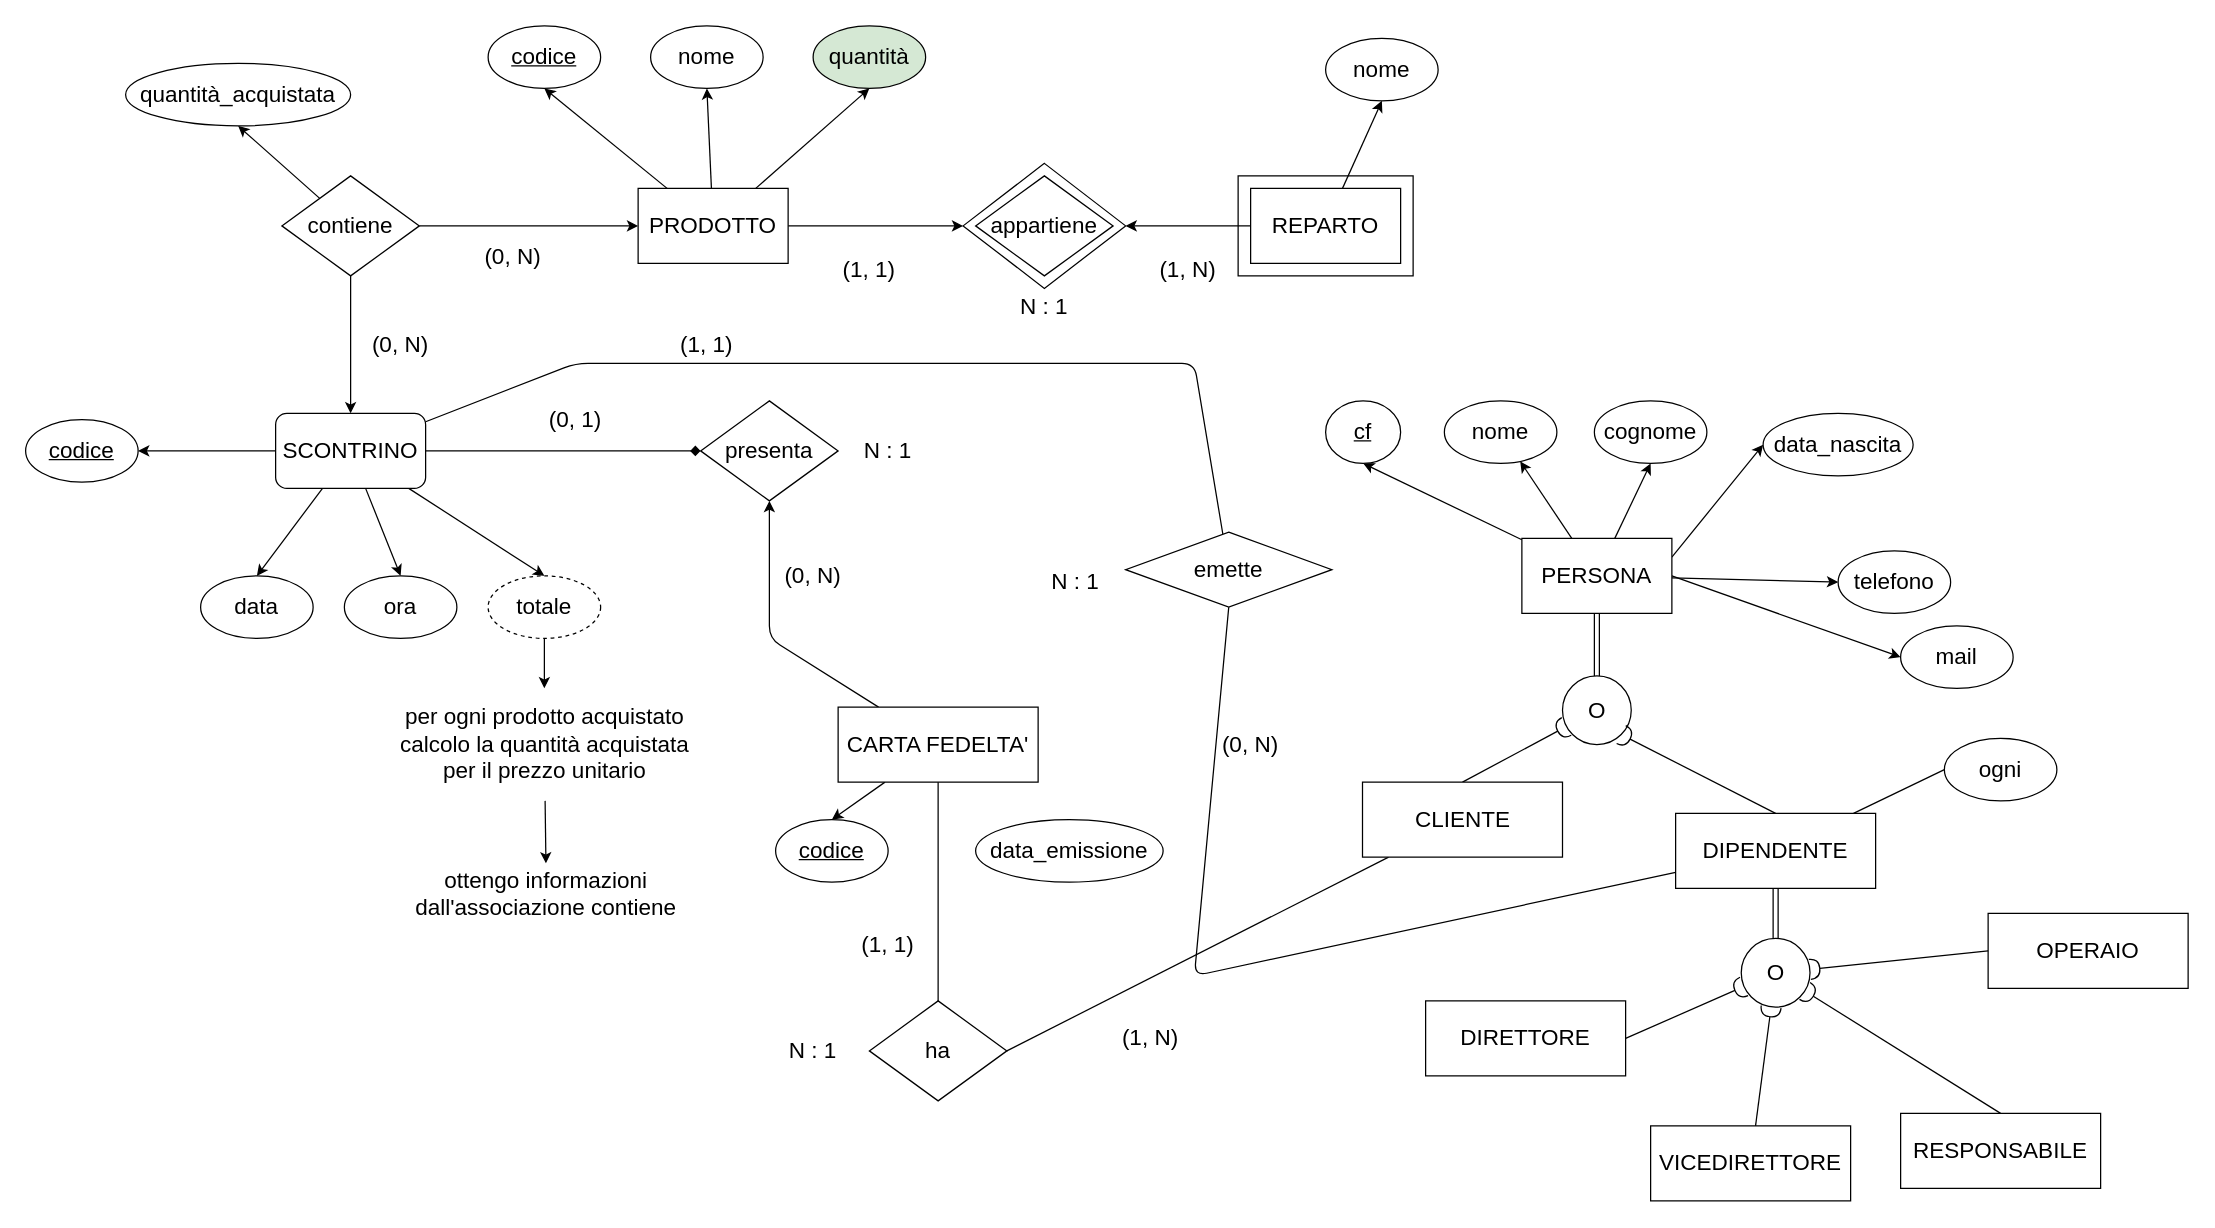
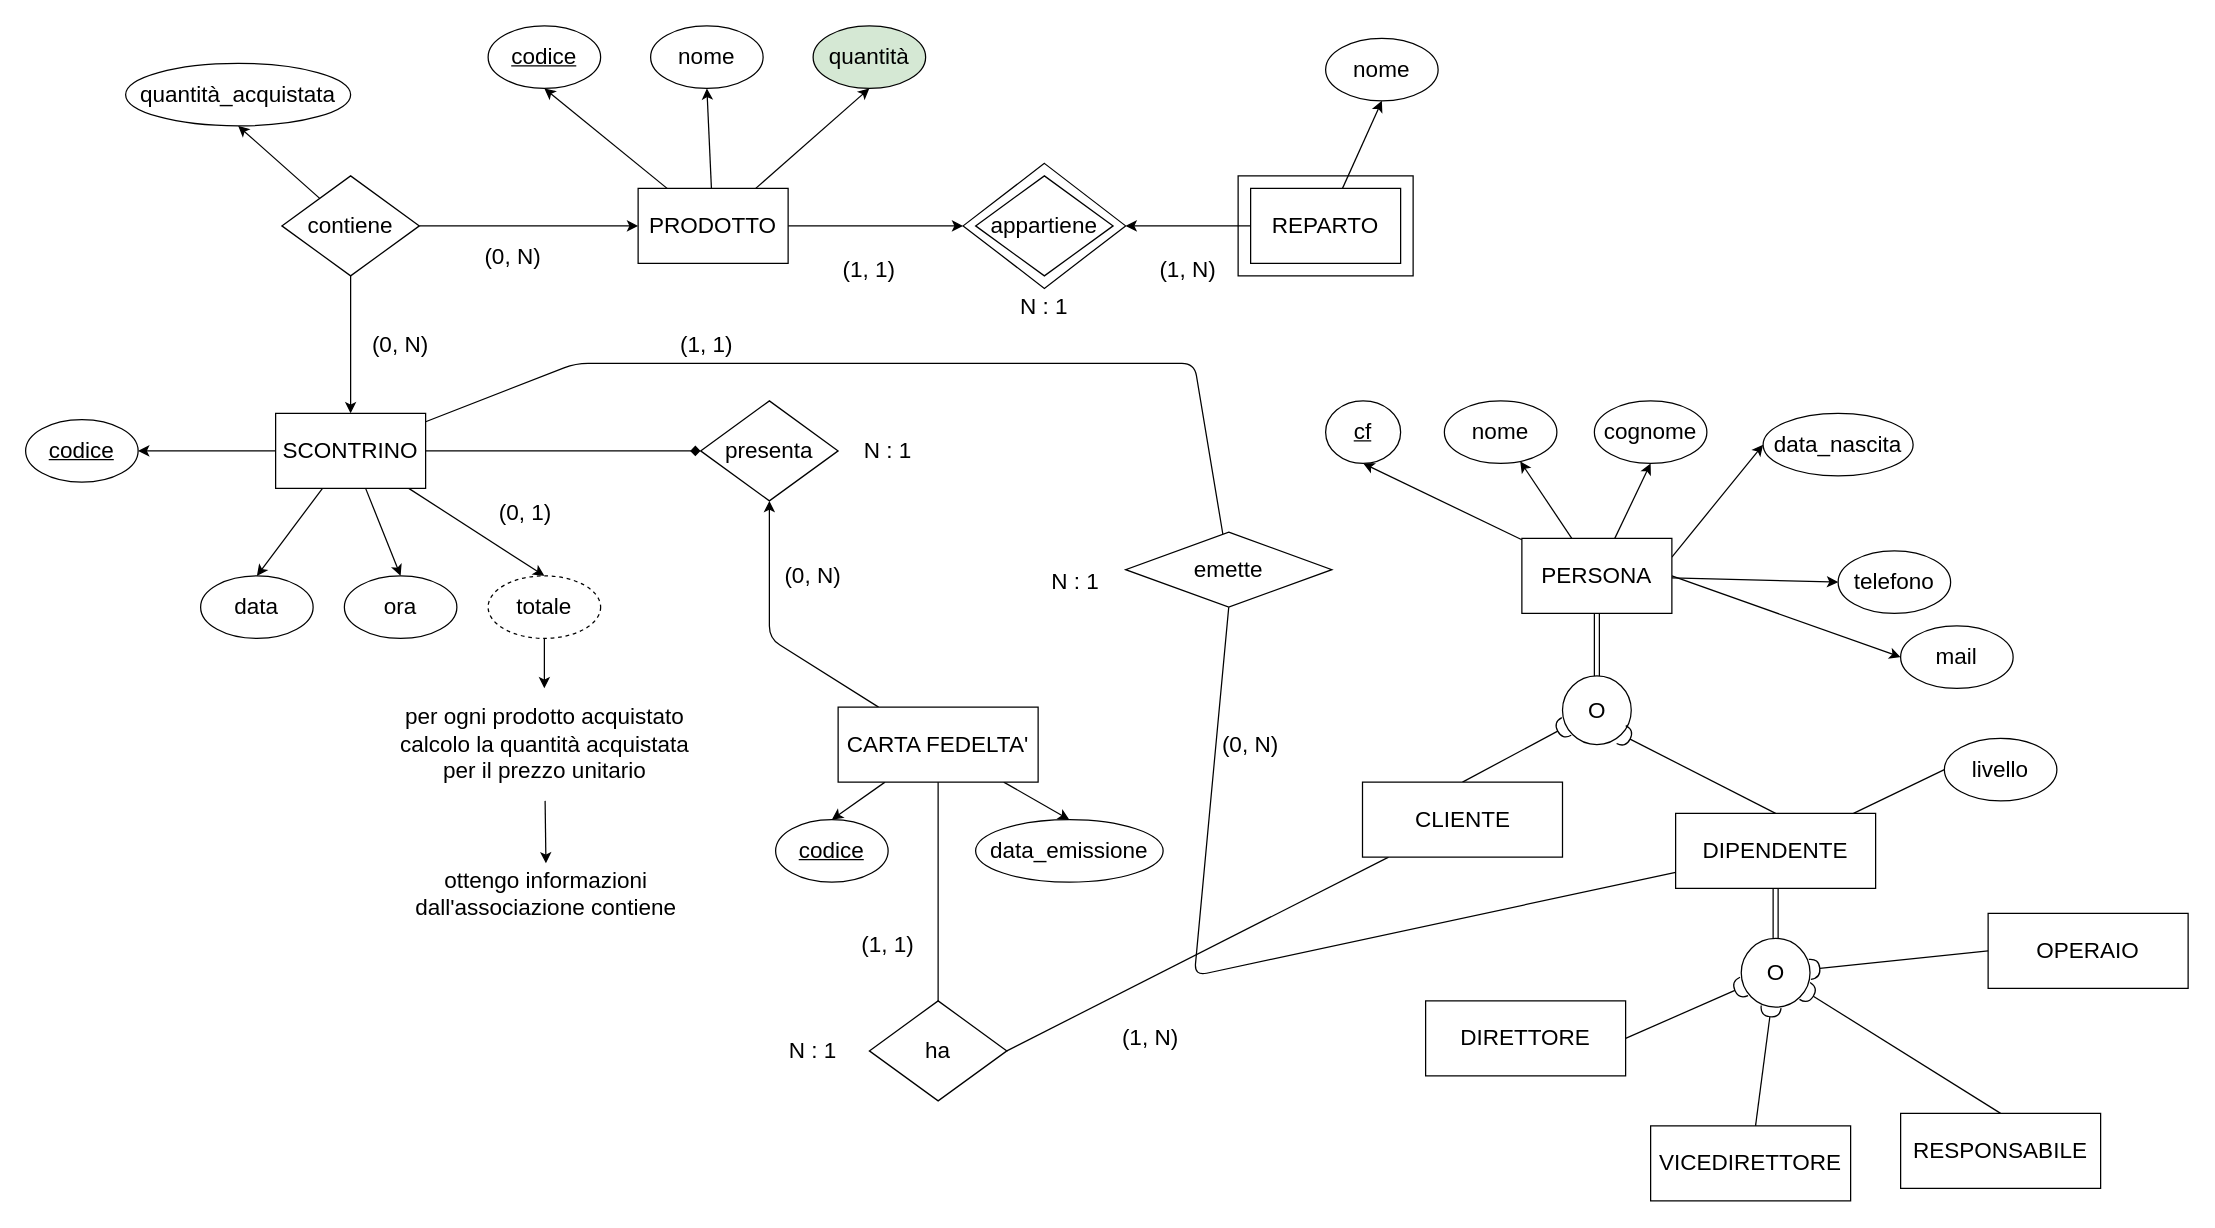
- <mxCell id="64" value="(0, 1)" style="text;html=1;strokeColor=none;fillColor=none;align=center;verticalAlign=middle;whiteSpace=wrap;rounded=0;fontSize=18;" vertex="1" parent="1"><mxGeometry x="430" y="320" width="60" height="30" as="geometry" /></mxCell>
+ <mxCell id="64" value="(0, 1)" style="text;html=1;strokeColor=none;fillColor=none;align=center;verticalAlign=middle;whiteSpace=wrap;rounded=0;fontSize=18;" vertex="1" parent="1"><mxGeometry x="390" y="395" width="60" height="30" as="geometry" /></mxCell>
- <mxCell id="23" value="&lt;font style=&quot;font-size: 18px;&quot;&gt;SCONTRINO&lt;/font&gt;" style="whiteSpace=wrap;html=1;rounded=1;" vertex="1" parent="1"><mxGeometry x="220" y="330" width="120" height="60" as="geometry" /></mxCell>
+ <mxCell id="23" value="&lt;font style=&quot;font-size: 18px;&quot;&gt;SCONTRINO&lt;/font&gt;" style="rounded=0;whiteSpace=wrap;html=1;" vertex="1" parent="1"><mxGeometry x="220" y="330" width="120" height="60" as="geometry" /></mxCell>
- <mxCell id="87" value="ogni" style="ellipse;whiteSpace=wrap;html=1;fontSize=18;" vertex="1" parent="1"><mxGeometry x="1555" y="590" width="90" height="50" as="geometry" /></mxCell>
+ <mxCell id="87" value="livello" style="ellipse;whiteSpace=wrap;html=1;fontSize=18;" vertex="1" parent="1"><mxGeometry x="1555" y="590" width="90" height="50" as="geometry" /></mxCell>
+ <mxCell id="53" style="edgeStyle=none;html=1;entryX=0.5;entryY=0;entryDx=0;entryDy=0;fontSize=18;" edge="1" parent="1" source="55" target="57"><mxGeometry relative="1" as="geometry" /></mxCell>
